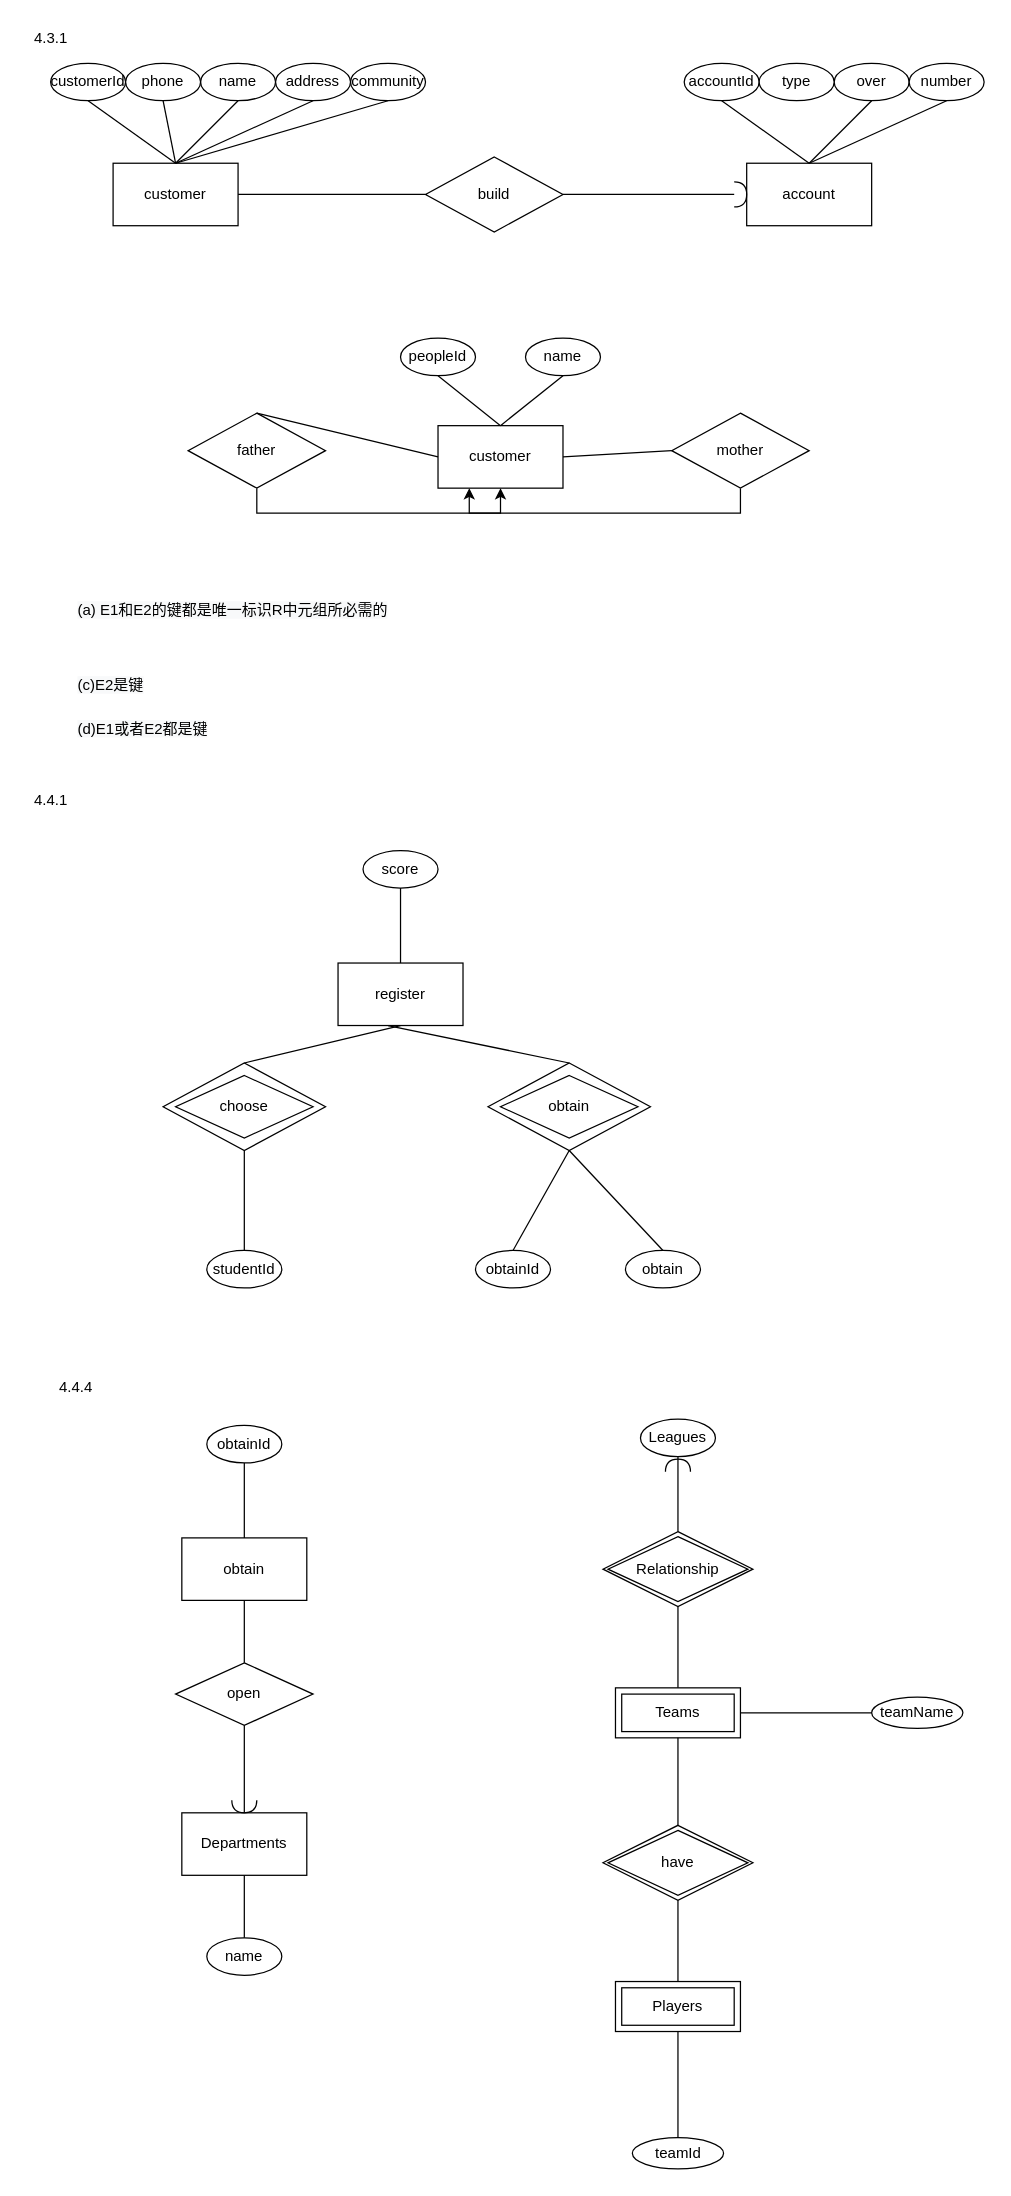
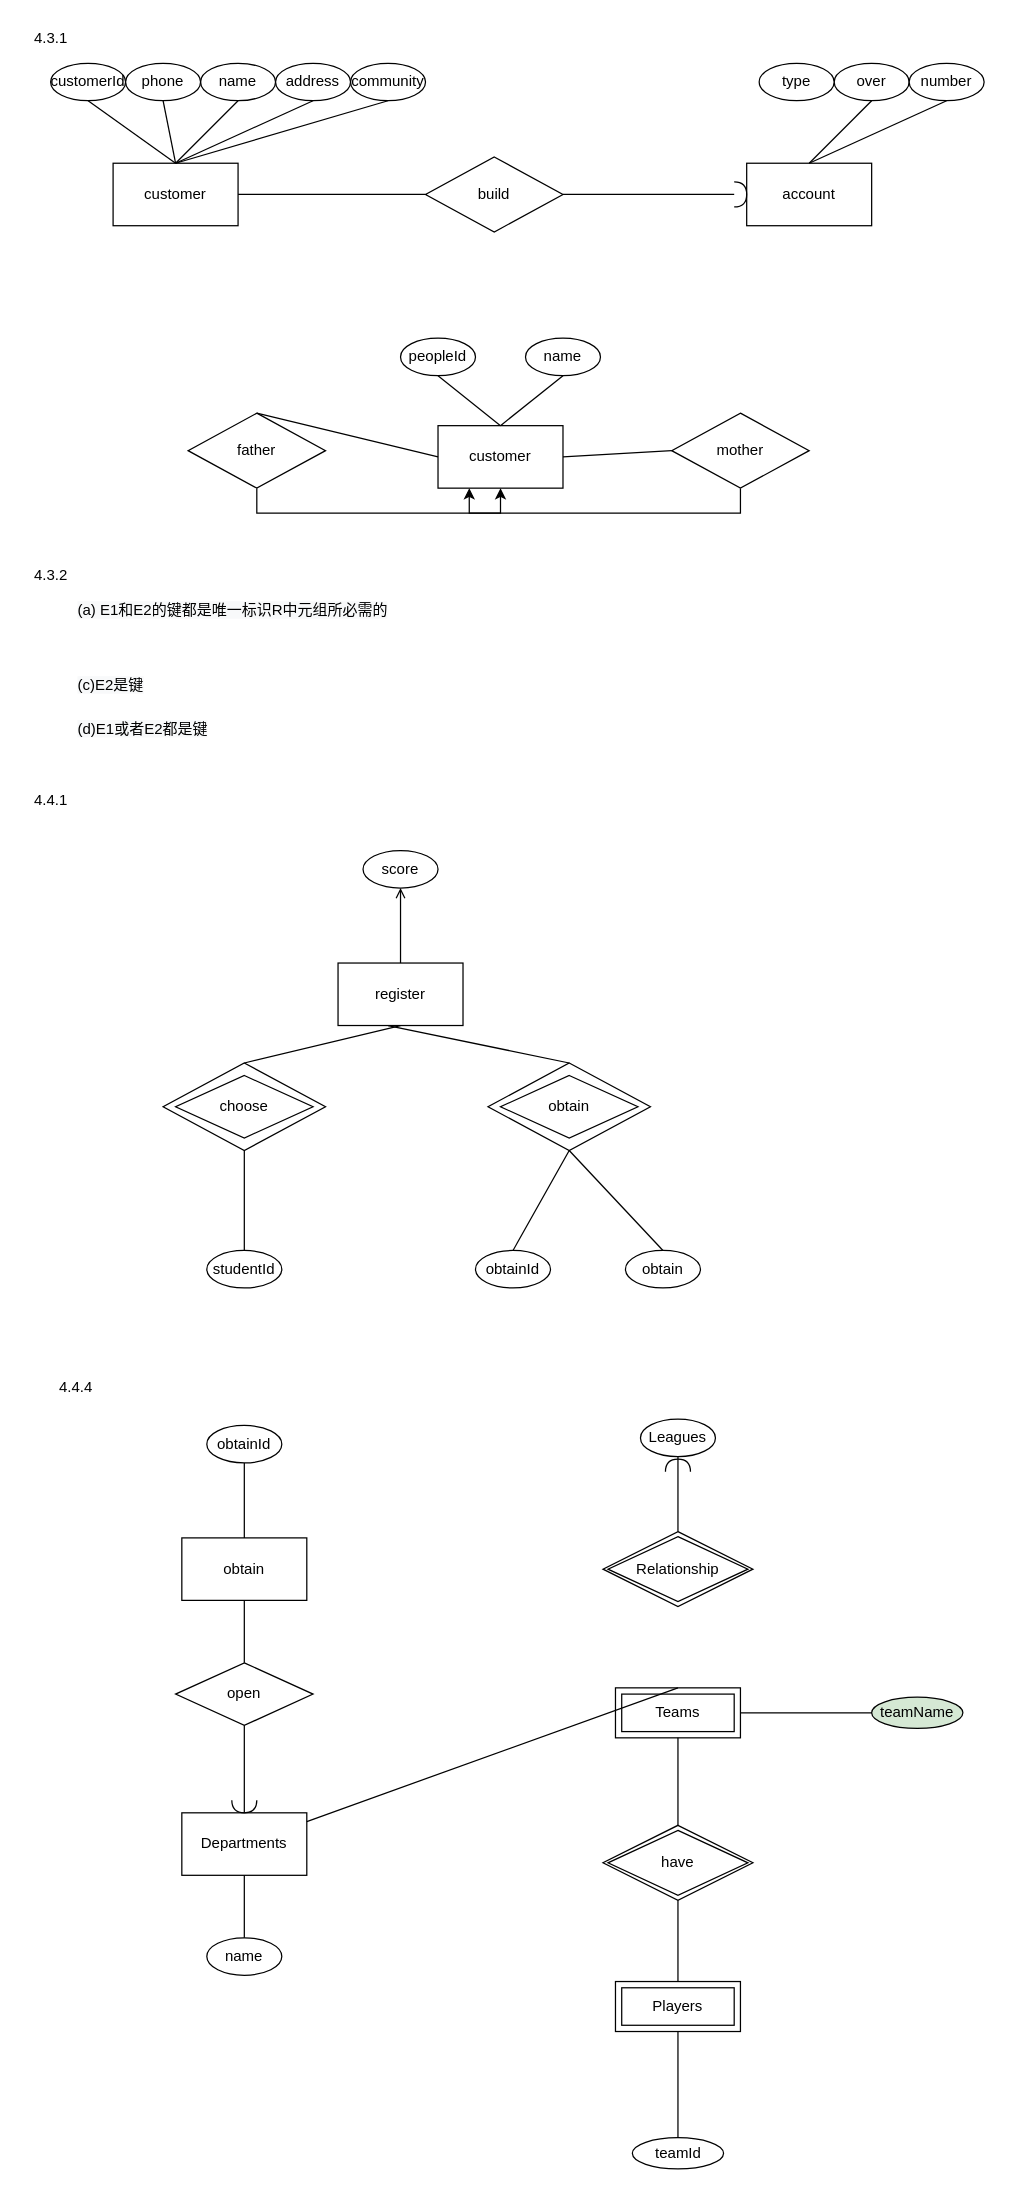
- <mxCell id="14" value="accountId" style="ellipse;whiteSpace=wrap;html=1;" vertex="1" parent="1"><mxGeometry x="547" y="50" width="60" height="30" as="geometry" /></mxCell>
- <mxCell id="15" value="" style="endArrow=none;html=1;entryX=0.5;entryY=1;entryDx=0;entryDy=0;exitX=0.5;exitY=0;exitDx=0;exitDy=0;" edge="1" parent="1" source="13" target="14"><mxGeometry width="50" height="50" relative="1" as="geometry"><mxPoint x="917" y="130" as="sourcePoint" /><mxPoint x="967" y="80" as="targetPoint" /></mxGeometry></mxCell>
+ <mxCell id="37" value="4.3.2" style="text;html=1;align=center;verticalAlign=middle;resizable=0;points=[];autosize=1;strokeColor=none;fillColor=none;" vertex="1" parent="1"><mxGeometry y="450" width="40" height="20" as="geometry" x="20" /></mxCell>
- <mxCell id="44" value="" style="endArrow=none;html=1;exitX=0.5;exitY=0;exitDx=0;exitDy=0;entryX=0.5;entryY=1;entryDx=0;entryDy=0;" edge="1" parent="1" source="42" target="43"><mxGeometry width="50" height="50" relative="1" as="geometry"><mxPoint x="390" y="750" as="sourcePoint" /><mxPoint x="440" y="700" as="targetPoint" /></mxGeometry></mxCell>
+ <mxCell id="44" value="" style="endArrow=open;html=1;exitX=0.5;exitY=0;exitDx=0;exitDy=0;entryX=0.5;entryY=1;entryDx=0;entryDy=0;" edge="1" parent="1" source="42" target="43"><mxGeometry width="50" height="50" relative="1" as="geometry"><mxPoint x="390" y="750" as="sourcePoint" /><mxPoint x="440" y="700" as="targetPoint" /></mxGeometry></mxCell>
- <mxCell id="74" value="" style="endArrow=none;html=1;exitX=0.5;exitY=0;exitDx=0;exitDy=0;entryX=0.5;entryY=1;entryDx=0;entryDy=0;" edge="1" parent="1" source="73" target="72"><mxGeometry width="50" height="50" relative="1" as="geometry"><mxPoint x="390" y="1550" as="sourcePoint" /><mxPoint x="440" y="1500" as="targetPoint" /></mxGeometry></mxCell>
+ <mxCell id="74" value="" style="endArrow=none;html=1;exitX=0.5;exitY=0;exitDx=0;exitDy=0;" edge="1" parent="1" source="73" target="63"><mxGeometry width="50" height="50" relative="1" as="geometry"><mxPoint x="390" y="1550" as="sourcePoint" /><mxPoint x="440" y="1500" as="targetPoint" /></mxGeometry></mxCell>
- <mxCell id="71" value="teamName" style="ellipse;whiteSpace=wrap;html=1;" vertex="1" parent="1"><mxGeometry x="697" y="1357.5" width="73" height="25" as="geometry" /></mxCell>
+ <mxCell id="71" value="teamName" style="ellipse;whiteSpace=wrap;html=1;fillColor=#d5e8d4;" vertex="1" parent="1"><mxGeometry x="697" y="1357.5" width="73" height="25" as="geometry" /></mxCell>
